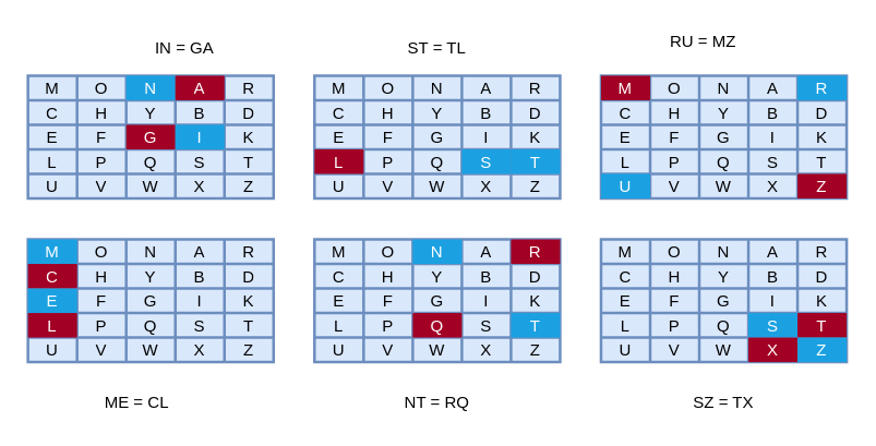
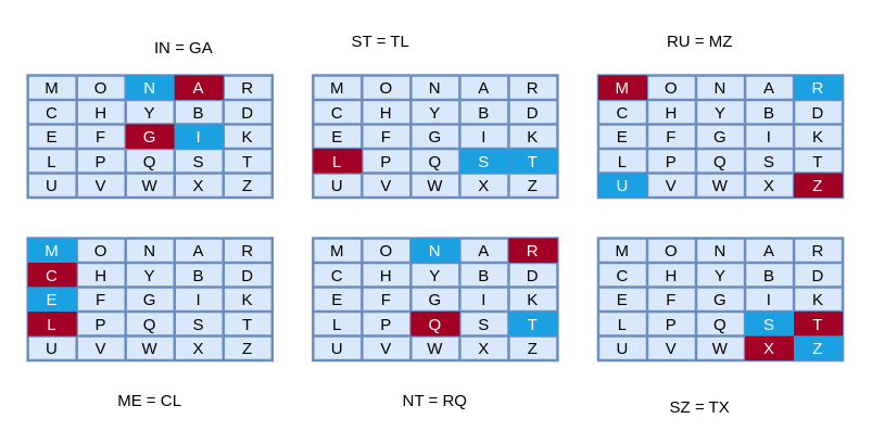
- <mxCell id="189" value="ST = TL" style="text;html=1;align=center;verticalAlign=middle;whiteSpace=wrap;rounded=0;" vertex="1" parent="1"><mxGeometry x="290" y="25" width="60" height="20" as="geometry" /></mxCell>
+ <mxCell id="189" value="ST = TL" style="text;html=1;align=center;verticalAlign=middle;whiteSpace=wrap;rounded=0;" vertex="1" parent="1"><mxGeometry x="250" y="20" width="60" height="20" as="geometry" /></mxCell>
- <mxCell id="191" value="ME = CL" style="text;html=1;align=center;verticalAlign=middle;whiteSpace=wrap;rounded=0;" vertex="1" parent="1"><mxGeometry x="70" y="285" width="60" height="20" as="geometry" /></mxCell>
+ <mxCell id="191" value="ME = CL" style="text;html=1;align=center;verticalAlign=middle;whiteSpace=wrap;rounded=0;" vertex="1" parent="1"><mxGeometry x="80" y="285" width="60" height="20" as="geometry" /></mxCell>
- <mxCell id="193" value="SZ = TX" style="text;html=1;align=center;verticalAlign=middle;whiteSpace=wrap;rounded=0;" vertex="1" parent="1"><mxGeometry x="500" y="285" width="60" height="20" as="geometry" /></mxCell>
+ <mxCell id="193" value="SZ = TX" style="text;html=1;align=center;verticalAlign=middle;whiteSpace=wrap;rounded=0;" vertex="1" parent="1"><mxGeometry x="485" y="290" width="60" height="20" as="geometry" /></mxCell>
